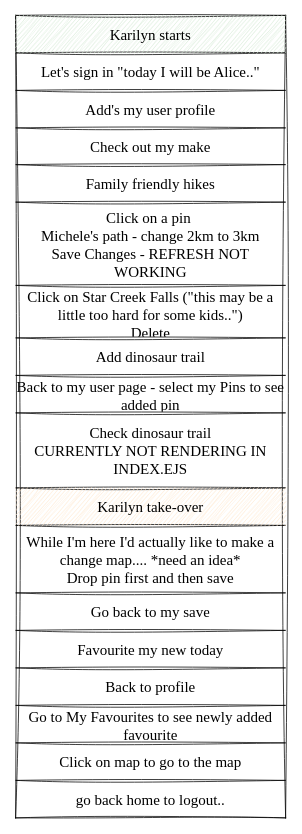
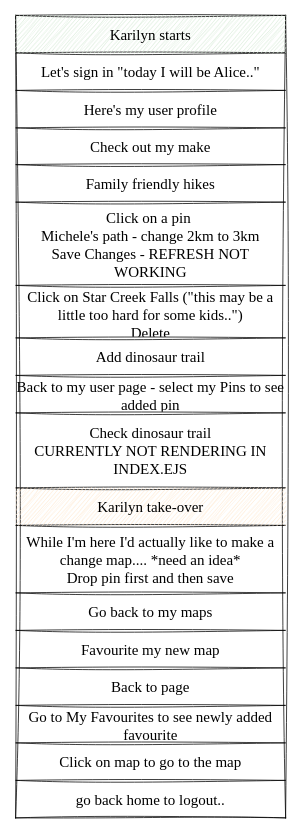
- <mxCell id="9" value="Add's my user profile" style="shape=partialRectangle;html=1;whiteSpace=wrap;connectable=0;strokeColor=inherit;overflow=hidden;fillColor=none;top=0;left=0;bottom=0;right=0;pointerEvents=1;sketch=1;hachureGap=4;jiggle=2;curveFitting=1;fontFamily=Architects Daughter;fontSource=https%3A%2F%2Ffonts.googleapis.com%2Fcss%3Ffamily%3DArchitects%2BDaughter;fontSize=20;" vertex="1" parent="8"><mxGeometry width="360" height="50" as="geometry"><mxRectangle width="360" height="50" as="alternateBounds" /></mxGeometry></mxCell>
+ <mxCell id="9" value="Here's my user profile" style="shape=partialRectangle;html=1;whiteSpace=wrap;connectable=0;strokeColor=inherit;overflow=hidden;fillColor=none;top=0;left=0;bottom=0;right=0;pointerEvents=1;sketch=1;hachureGap=4;jiggle=2;curveFitting=1;fontFamily=Architects Daughter;fontSource=https%3A%2F%2Ffonts.googleapis.com%2Fcss%3Ffamily%3DArchitects%2BDaughter;fontSize=20;" vertex="1" parent="8"><mxGeometry width="360" height="50" as="geometry"><mxRectangle width="360" height="50" as="alternateBounds" /></mxGeometry></mxCell>
- <mxCell id="29" value="Go back to my save" style="shape=partialRectangle;html=1;whiteSpace=wrap;connectable=0;strokeColor=inherit;overflow=hidden;fillColor=none;top=0;left=0;bottom=0;right=0;pointerEvents=1;sketch=1;hachureGap=4;jiggle=2;curveFitting=1;fontFamily=Architects Daughter;fontSource=https%3A%2F%2Ffonts.googleapis.com%2Fcss%3Ffamily%3DArchitects%2BDaughter;fontSize=20;" vertex="1" parent="28"><mxGeometry width="360" height="50" as="geometry"><mxRectangle width="360" height="50" as="alternateBounds" /></mxGeometry></mxCell>
+ <mxCell id="29" value="Go back to my maps" style="shape=partialRectangle;html=1;whiteSpace=wrap;connectable=0;strokeColor=inherit;overflow=hidden;fillColor=none;top=0;left=0;bottom=0;right=0;pointerEvents=1;sketch=1;hachureGap=4;jiggle=2;curveFitting=1;fontFamily=Architects Daughter;fontSource=https%3A%2F%2Ffonts.googleapis.com%2Fcss%3Ffamily%3DArchitects%2BDaughter;fontSize=20;" vertex="1" parent="28"><mxGeometry width="360" height="50" as="geometry"><mxRectangle width="360" height="50" as="alternateBounds" /></mxGeometry></mxCell>
- <mxCell id="31" value="Favourite my new today" style="shape=partialRectangle;html=1;whiteSpace=wrap;connectable=0;strokeColor=inherit;overflow=hidden;fillColor=none;top=0;left=0;bottom=0;right=0;pointerEvents=1;sketch=1;hachureGap=4;jiggle=2;curveFitting=1;fontFamily=Architects Daughter;fontSource=https%3A%2F%2Ffonts.googleapis.com%2Fcss%3Ffamily%3DArchitects%2BDaughter;fontSize=20;" vertex="1" parent="30"><mxGeometry width="360" height="50" as="geometry"><mxRectangle width="360" height="50" as="alternateBounds" /></mxGeometry></mxCell>
+ <mxCell id="31" value="Favourite my new map" style="shape=partialRectangle;html=1;whiteSpace=wrap;connectable=0;strokeColor=inherit;overflow=hidden;fillColor=none;top=0;left=0;bottom=0;right=0;pointerEvents=1;sketch=1;hachureGap=4;jiggle=2;curveFitting=1;fontFamily=Architects Daughter;fontSource=https%3A%2F%2Ffonts.googleapis.com%2Fcss%3Ffamily%3DArchitects%2BDaughter;fontSize=20;" vertex="1" parent="30"><mxGeometry width="360" height="50" as="geometry"><mxRectangle width="360" height="50" as="alternateBounds" /></mxGeometry></mxCell>
- <mxCell id="33" value="Back to profile" style="shape=partialRectangle;html=1;whiteSpace=wrap;connectable=0;strokeColor=inherit;overflow=hidden;fillColor=none;top=0;left=0;bottom=0;right=0;pointerEvents=1;sketch=1;hachureGap=4;jiggle=2;curveFitting=1;fontFamily=Architects Daughter;fontSource=https%3A%2F%2Ffonts.googleapis.com%2Fcss%3Ffamily%3DArchitects%2BDaughter;fontSize=20;" vertex="1" parent="32"><mxGeometry width="360" height="50" as="geometry"><mxRectangle width="360" height="50" as="alternateBounds" /></mxGeometry></mxCell>
+ <mxCell id="33" value="Back to page" style="shape=partialRectangle;html=1;whiteSpace=wrap;connectable=0;strokeColor=inherit;overflow=hidden;fillColor=none;top=0;left=0;bottom=0;right=0;pointerEvents=1;sketch=1;hachureGap=4;jiggle=2;curveFitting=1;fontFamily=Architects Daughter;fontSource=https%3A%2F%2Ffonts.googleapis.com%2Fcss%3Ffamily%3DArchitects%2BDaughter;fontSize=20;" vertex="1" parent="32"><mxGeometry width="360" height="50" as="geometry"><mxRectangle width="360" height="50" as="alternateBounds" /></mxGeometry></mxCell>
